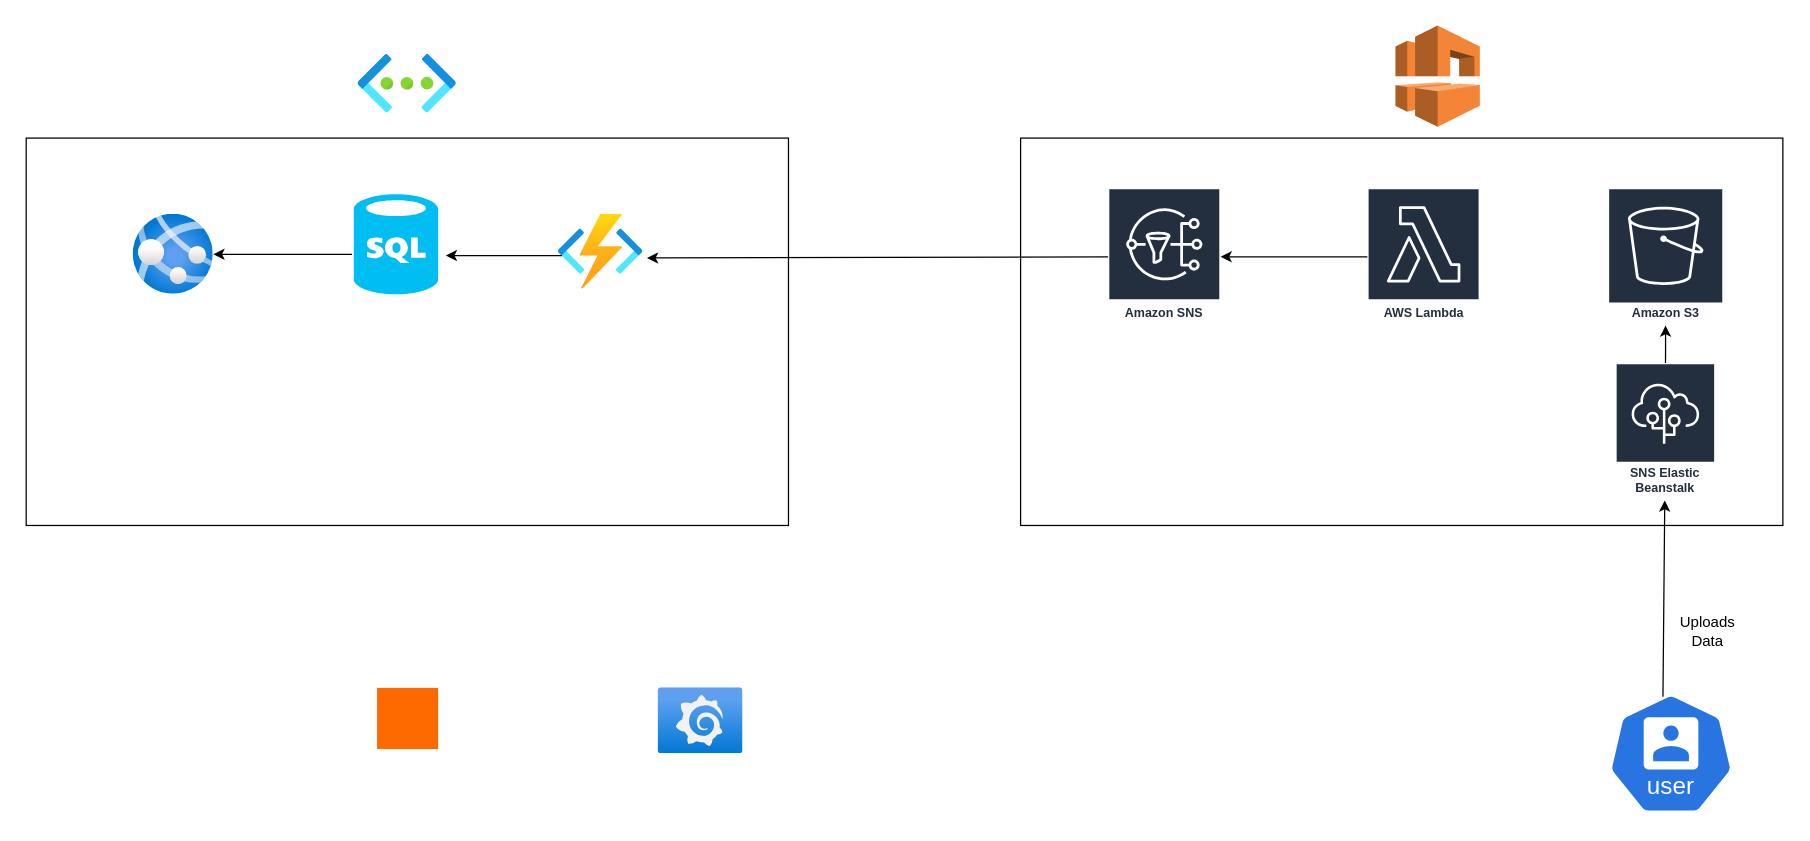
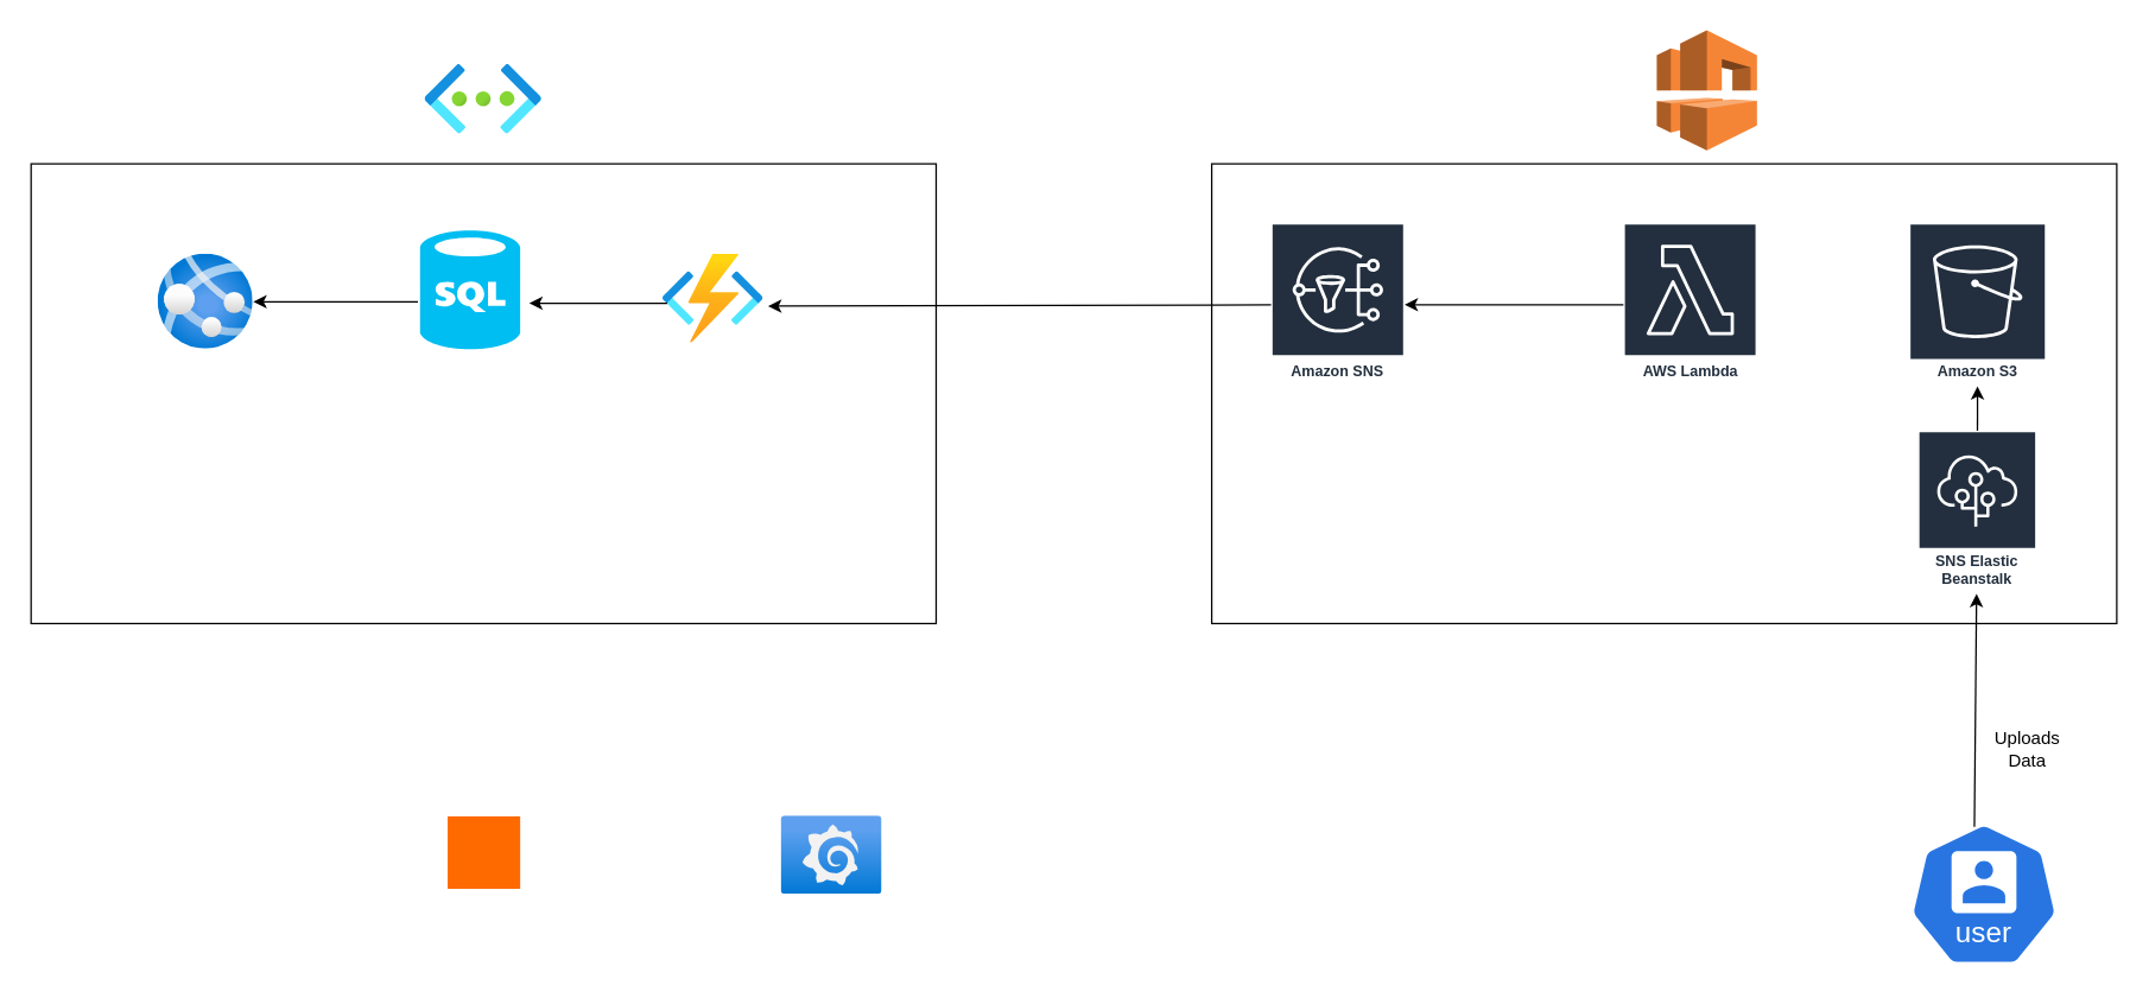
- <mxCell id="8" value="Amazon SNS" style="sketch=0;outlineConnect=0;fontColor=#232F3E;gradientColor=none;strokeColor=#ffffff;fillColor=#232F3E;dashed=0;verticalLabelPosition=middle;verticalAlign=bottom;align=center;html=1;whiteSpace=wrap;fontSize=10;fontStyle=1;spacing=3;shape=mxgraph.aws4.productIcon;prIcon=mxgraph.aws4.sns;" vertex="1" parent="1"><mxGeometry x="886" y="150" width="90" height="110" as="geometry" /></mxCell>
+ <mxCell id="8" value="Amazon SNS" style="sketch=0;outlineConnect=0;fontColor=#232F3E;gradientColor=none;strokeColor=#ffffff;fillColor=#232F3E;dashed=0;verticalLabelPosition=middle;verticalAlign=bottom;align=center;html=1;whiteSpace=wrap;fontSize=10;fontStyle=1;spacing=3;shape=mxgraph.aws4.productIcon;prIcon=mxgraph.aws4.sns;" vertex="1" parent="1"><mxGeometry x="856" y="150" width="90" height="110" as="geometry" /></mxCell>
